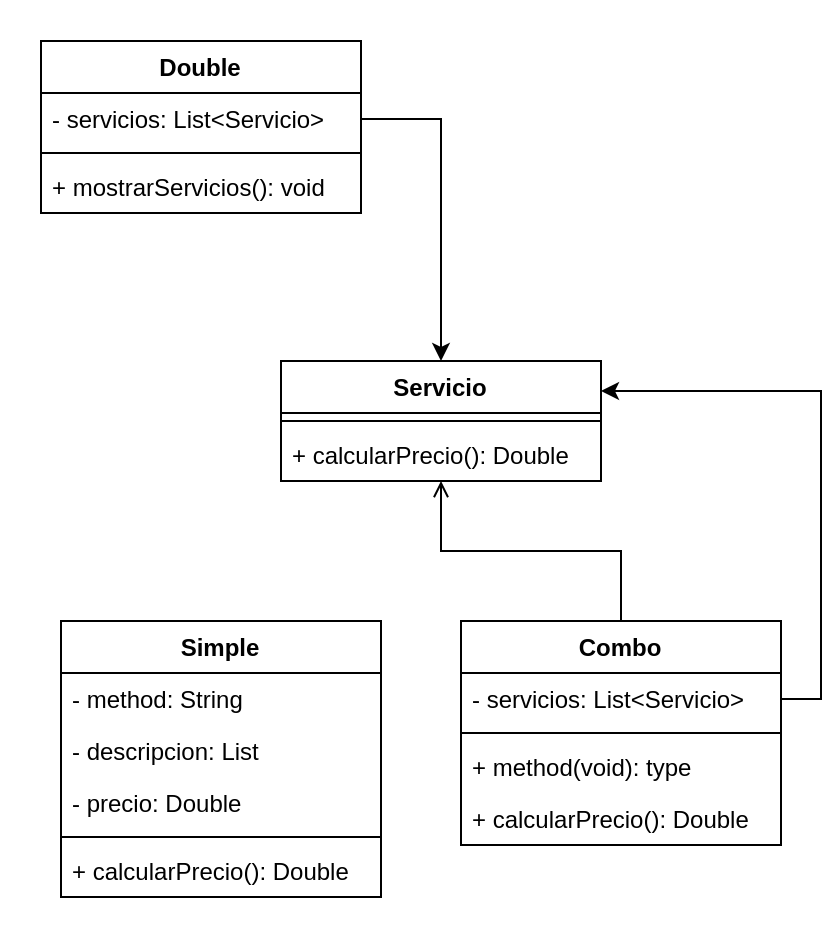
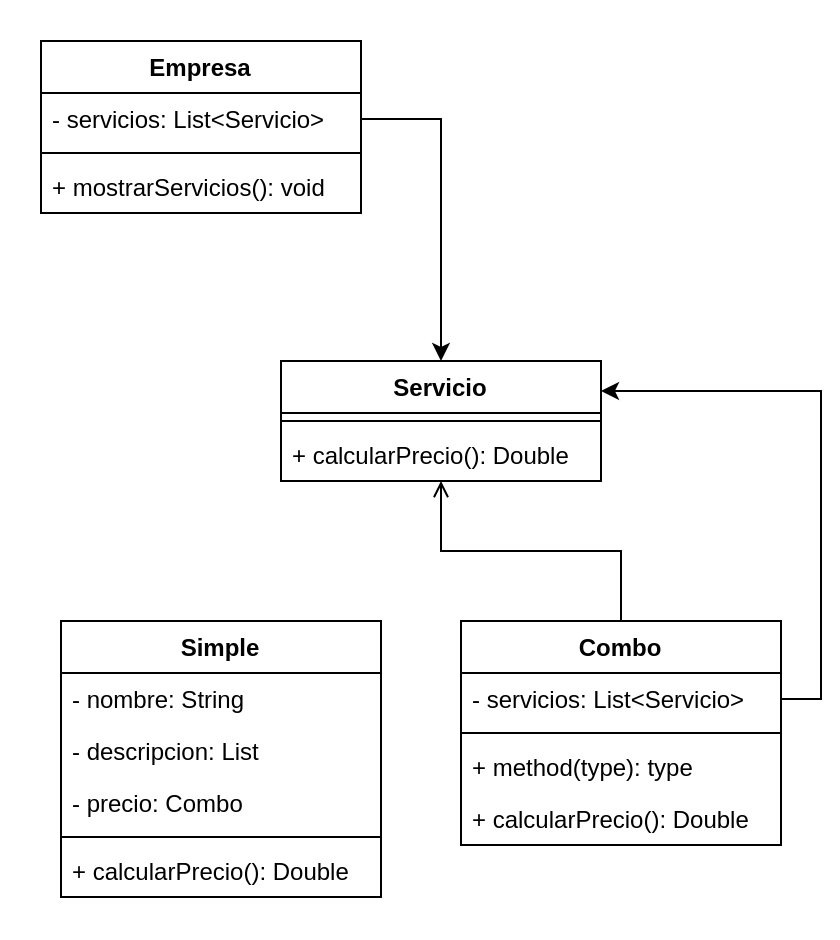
- <mxCell id="15" value="Double" style="swimlane;fontStyle=1;align=center;verticalAlign=top;childLayout=stackLayout;horizontal=1;startSize=26;horizontalStack=0;resizeParent=1;resizeParentMax=0;resizeLast=0;collapsible=1;marginBottom=0;" vertex="1" parent="1"><mxGeometry x="20" y="20" width="160" height="86" as="geometry" /></mxCell>
+ <mxCell id="15" value="Empresa" style="swimlane;fontStyle=1;align=center;verticalAlign=top;childLayout=stackLayout;horizontal=1;startSize=26;horizontalStack=0;resizeParent=1;resizeParentMax=0;resizeLast=0;collapsible=1;marginBottom=0;" vertex="1" parent="1"><mxGeometry x="20" y="20" width="160" height="86" as="geometry" /></mxCell>
- <mxCell id="3" value="- method: String" style="text;strokeColor=none;fillColor=none;align=left;verticalAlign=top;spacingLeft=4;spacingRight=4;overflow=hidden;rotatable=0;points=[[0,0.5],[1,0.5]];portConstraint=eastwest;" vertex="1" parent="2"><mxGeometry y="26" width="160" height="26" as="geometry" /></mxCell>
+ <mxCell id="3" value="- nombre: String" style="text;strokeColor=none;fillColor=none;align=left;verticalAlign=top;spacingLeft=4;spacingRight=4;overflow=hidden;rotatable=0;points=[[0,0.5],[1,0.5]];portConstraint=eastwest;" vertex="1" parent="2"><mxGeometry y="26" width="160" height="26" as="geometry" /></mxCell>
- <mxCell id="13" value="+ method(void): type" style="text;strokeColor=none;fillColor=none;align=left;verticalAlign=top;spacingLeft=4;spacingRight=4;overflow=hidden;rotatable=0;points=[[0,0.5],[1,0.5]];portConstraint=eastwest;" vertex="1" parent="10"><mxGeometry y="60" width="160" height="26" as="geometry" /></mxCell>
+ <mxCell id="13" value="+ method(type): type" style="text;strokeColor=none;fillColor=none;align=left;verticalAlign=top;spacingLeft=4;spacingRight=4;overflow=hidden;rotatable=0;points=[[0,0.5],[1,0.5]];portConstraint=eastwest;" vertex="1" parent="10"><mxGeometry y="60" width="160" height="26" as="geometry" /></mxCell>
- <mxCell id="5" value="- precio: Double" style="text;strokeColor=none;fillColor=none;align=left;verticalAlign=top;spacingLeft=4;spacingRight=4;overflow=hidden;rotatable=0;points=[[0,0.5],[1,0.5]];portConstraint=eastwest;" vertex="1" parent="2"><mxGeometry y="78" width="160" height="26" as="geometry" /></mxCell>
+ <mxCell id="5" value="- precio: Combo" style="text;strokeColor=none;fillColor=none;align=left;verticalAlign=top;spacingLeft=4;spacingRight=4;overflow=hidden;rotatable=0;points=[[0,0.5],[1,0.5]];portConstraint=eastwest;" vertex="1" parent="2"><mxGeometry y="78" width="160" height="26" as="geometry" /></mxCell>
